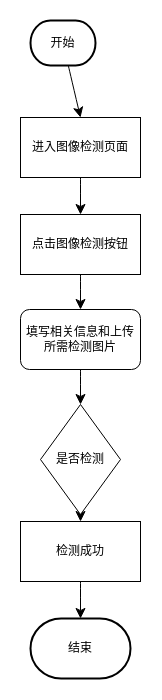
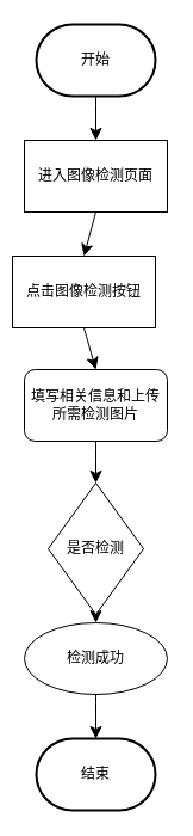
- <mxCell id="3" value="开始" style="strokeWidth=2;html=1;shape=mxgraph.flowchart.terminator;whiteSpace=wrap;" vertex="1" parent="1"><mxGeometry x="30" y="20" width="65" height="45" as="geometry" /></mxCell>
+ <mxCell id="3" value="开始" style="strokeWidth=2;html=1;shape=mxgraph.flowchart.terminator;whiteSpace=wrap;" vertex="1" parent="1"><mxGeometry x="30" y="20" width="100" height="60" as="geometry" /></mxCell>
- <mxCell id="7" value="点击图像检测按钮" style="rounded=0;whiteSpace=wrap;html=1;" vertex="1" parent="1"><mxGeometry x="20" y="214" width="120" height="60" as="geometry" /></mxCell>
+ <mxCell id="7" value="点击图像检测按钮" style="rounded=0;whiteSpace=wrap;html=1;" vertex="1" parent="1"><mxGeometry x="10" y="214" width="120" height="60" as="geometry" /></mxCell>
- <mxCell id="10" value="检测成功" style="rounded=0;whiteSpace=wrap;html=1;" vertex="1" parent="1"><mxGeometry x="20" y="521" width="120" height="60" as="geometry" /></mxCell>
+ <mxCell id="10" value="检测成功" style="ellipse;whiteSpace=wrap;html=1;" vertex="1" parent="1"><mxGeometry x="20" y="521" width="120" height="60" as="geometry" /></mxCell>
